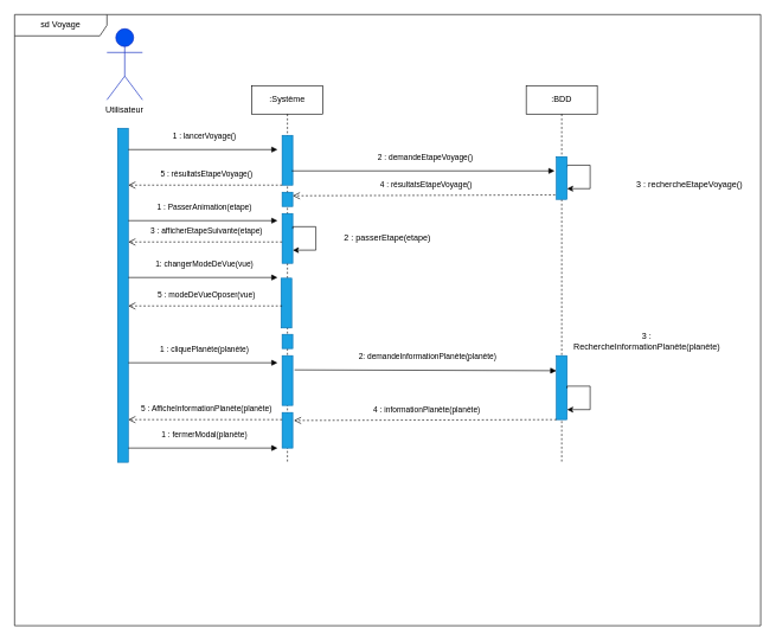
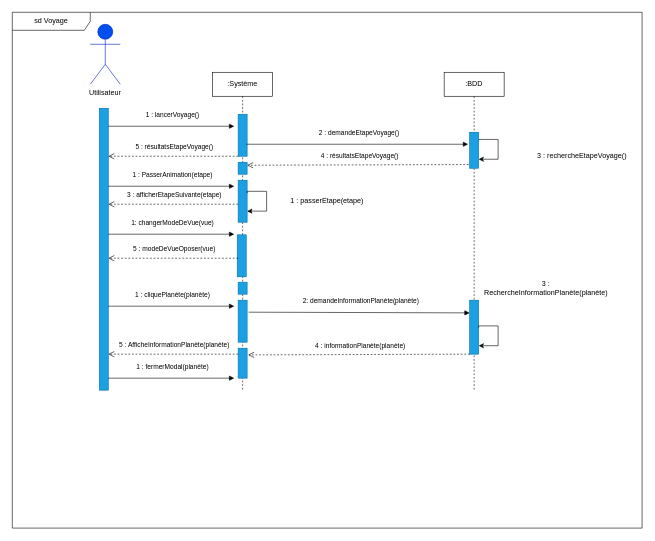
- <mxCell id="34" value="2 : passerEtape(etape)" style="text;html=1;strokeColor=none;fillColor=none;align=center;verticalAlign=middle;whiteSpace=wrap;rounded=0;" vertex="1" parent="1"><mxGeometry x="450" y="320" width="190" height="30" as="geometry" /></mxCell>
+ <mxCell id="34" value="1 : passerEtape(etape)" style="text;html=1;strokeColor=none;fillColor=none;align=center;verticalAlign=middle;whiteSpace=wrap;rounded=0;" vertex="1" parent="1"><mxGeometry x="450" y="320" width="190" height="30" as="geometry" /></mxCell>
